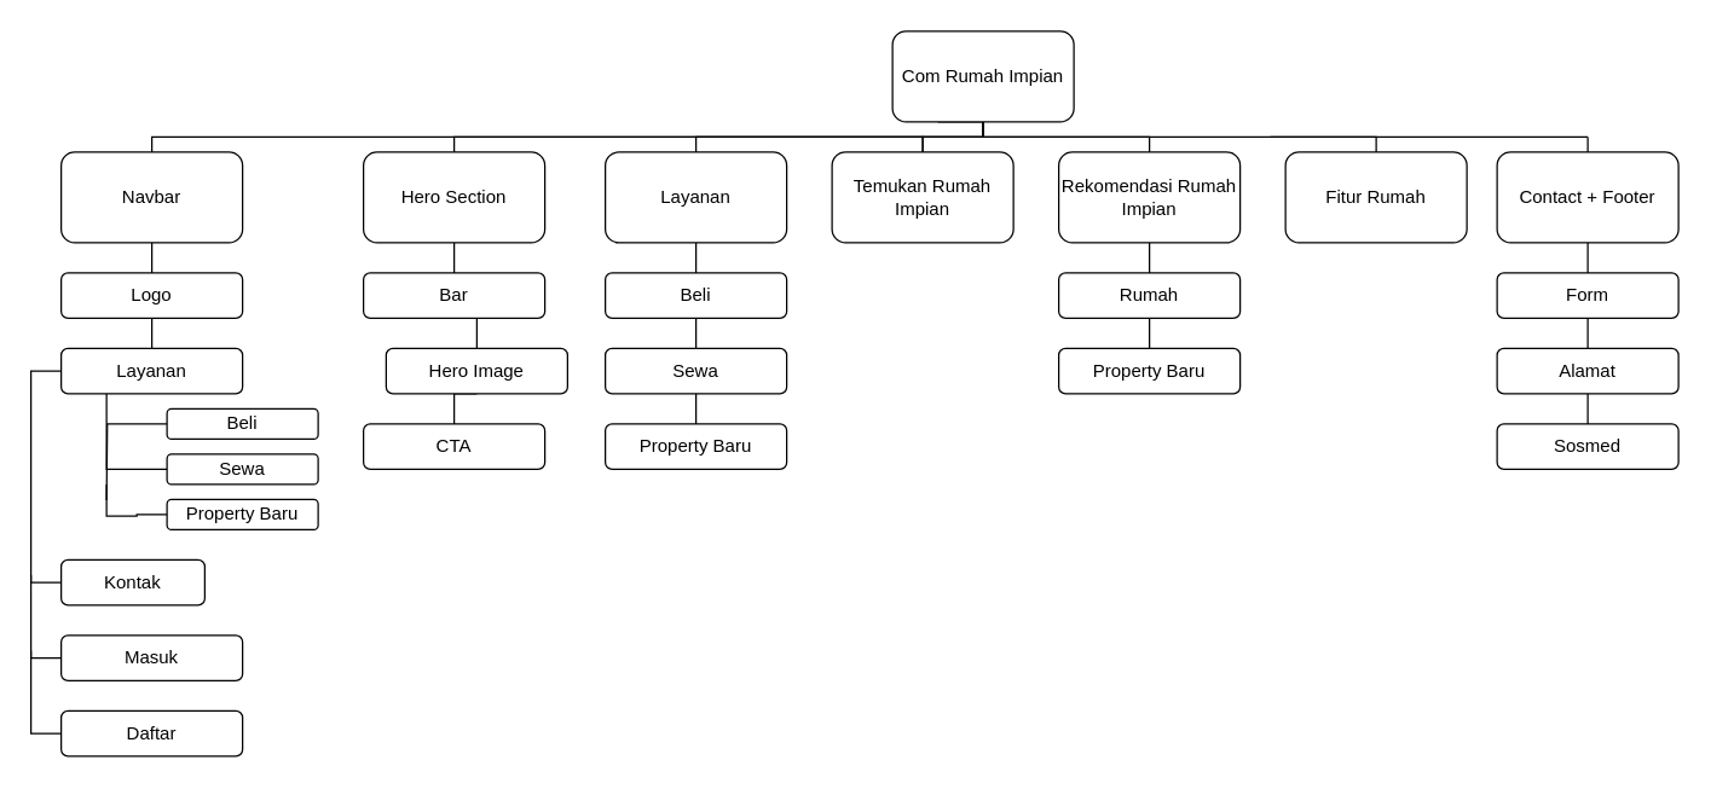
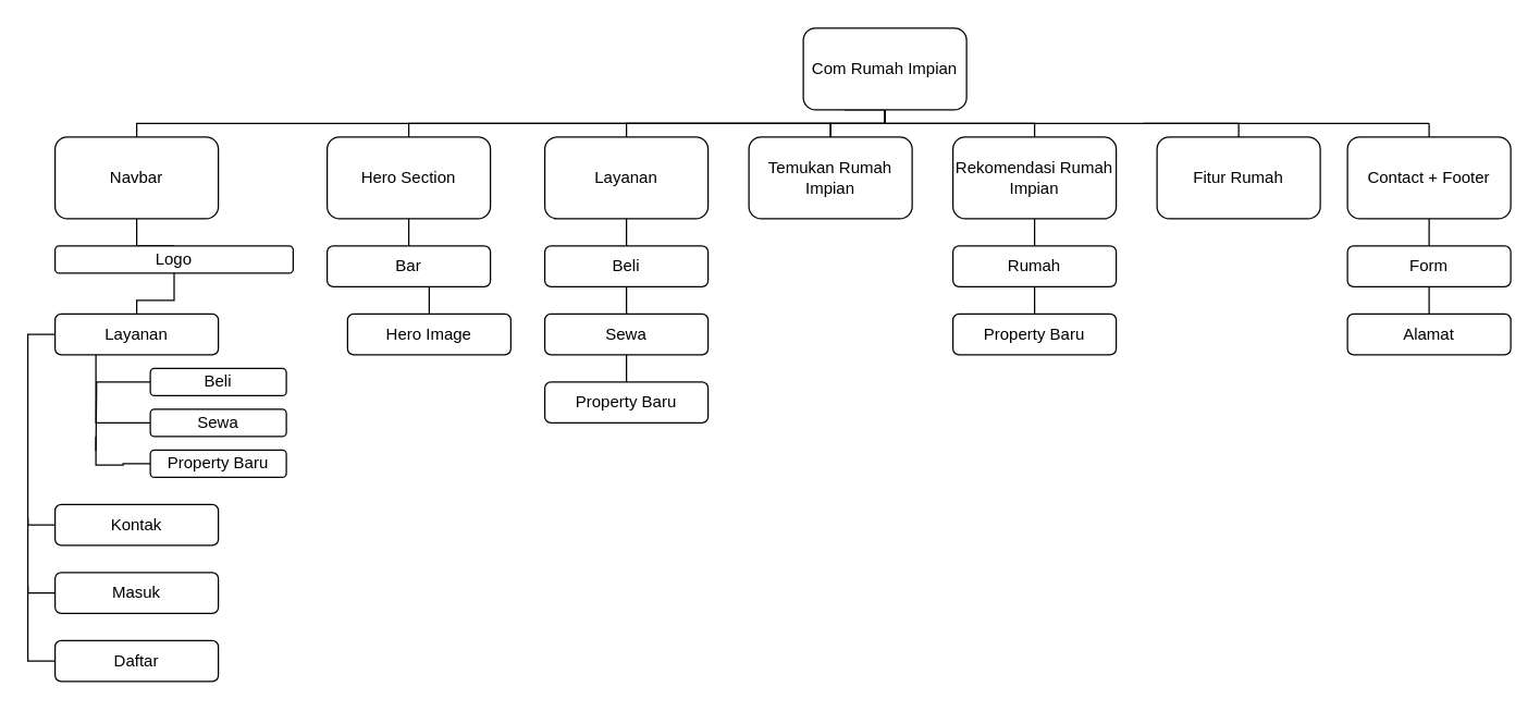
- <mxCell id="14" value="Logo" style="whiteSpace=wrap;html=1;rounded=1;" vertex="1" parent="1"><mxGeometry x="40" y="180" width="120" height="30" as="geometry" /></mxCell>
+ <mxCell id="14" value="Logo" style="whiteSpace=wrap;html=1;rounded=1;" vertex="1" parent="1"><mxGeometry x="40" y="180" width="175" height="20" as="geometry" /></mxCell>
- <mxCell id="26" style="edgeStyle=orthogonalEdgeStyle;rounded=0;orthogonalLoop=1;jettySize=auto;html=1;exitX=0.5;exitY=1;exitDx=0;exitDy=0;entryX=0.5;entryY=0;entryDx=0;entryDy=0;endArrow=none;endFill=0;" edge="1" parent="1" source="27" target="28"><mxGeometry relative="1" as="geometry" /></mxCell>
- <mxCell id="55" value="" style="endArrow=none;html=1;rounded=0;exitX=0.5;exitY=0;exitDx=0;exitDy=0;entryX=0.5;entryY=1;entryDx=0;entryDy=0;" edge="1" parent="1" source="48" target="47"><mxGeometry width="50" height="50" relative="1" as="geometry"><mxPoint x="960" y="220" as="sourcePoint" /><mxPoint x="1010" y="170" as="targetPoint" /></mxGeometry></mxCell>
- <mxCell id="28" value="CTA" style="whiteSpace=wrap;html=1;rounded=1;" vertex="1" parent="1"><mxGeometry x="240" y="280" width="120" height="30" as="geometry" /></mxCell>
- <mxCell id="48" value="Sosmed" style="whiteSpace=wrap;html=1;rounded=1;" vertex="1" parent="1"><mxGeometry x="990" y="280" width="120" height="30" as="geometry" /></mxCell>
- <mxCell id="17" value="Kontak" style="whiteSpace=wrap;html=1;rounded=1;" vertex="1" parent="1"><mxGeometry x="40" y="370" width="95" height="30" as="geometry" /></mxCell>
+ <mxCell id="17" value="Kontak" style="whiteSpace=wrap;html=1;rounded=1;" vertex="1" parent="1"><mxGeometry x="40" y="370" width="120" height="30" as="geometry" /></mxCell>
